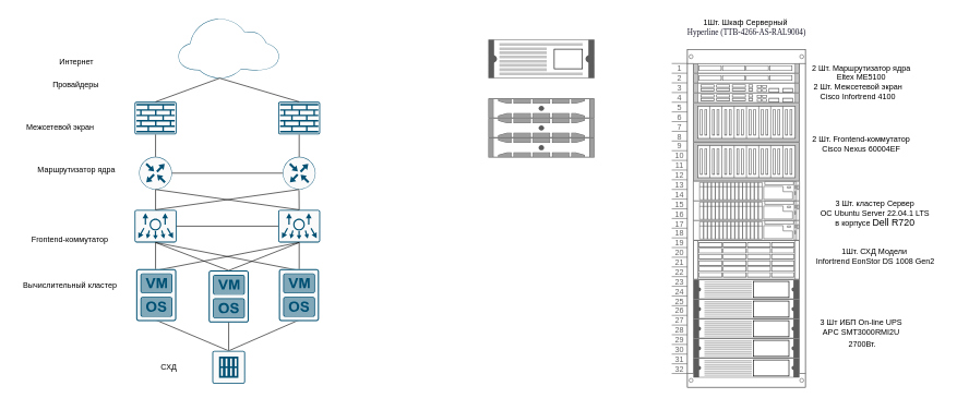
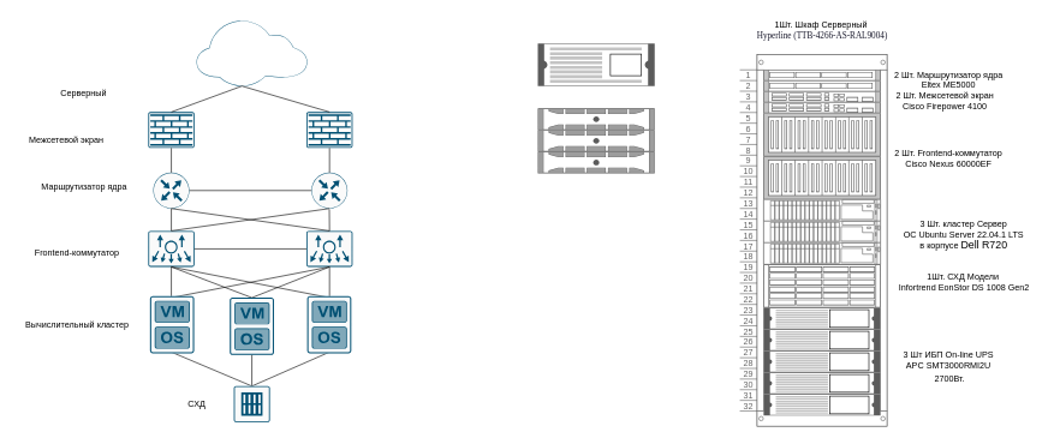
- <mxCell id="33" value="Интернет" style="text;html=1;align=center;verticalAlign=middle;resizable=0;points=[];autosize=1;strokeColor=none;fillColor=none;" parent="1" vertex="1"><mxGeometry x="75.75" y="80" width="80" height="30" as="geometry" /></mxCell>
- <mxCell id="62" value="&lt;p style=&quot;line-height: 50%;&quot;&gt;2 Шт.&amp;nbsp;&lt;span style=&quot;background-color: initial;&quot;&gt;Маршрутизатор ядра&lt;/span&gt;&lt;br&gt;&lt;br&gt;&lt;span&gt;Eltex ME5100&lt;/span&gt;&lt;/p&gt;" style="text;html=1;align=center;verticalAlign=middle;resizable=0;points=[];autosize=1;strokeColor=none;fillColor=none;" parent="1" vertex="1"><mxGeometry x="1229" y="80" width="170" height="60" as="geometry" /></mxCell>
+ <mxCell id="62" value="&lt;p style=&quot;line-height: 50%;&quot;&gt;2 Шт.&amp;nbsp;&lt;span style=&quot;background-color: initial;&quot;&gt;Маршрутизатор ядра&lt;/span&gt;&lt;br&gt;&lt;br&gt;&lt;span&gt;Eltex ME5000&lt;/span&gt;&lt;/p&gt;" style="text;html=1;align=center;verticalAlign=middle;resizable=0;points=[];autosize=1;strokeColor=none;fillColor=none;" parent="1" vertex="1"><mxGeometry x="1229" y="80" width="170" height="60" as="geometry" /></mxCell>
- <mxCell id="64" value="Провайдеры" style="text;html=1;align=center;verticalAlign=middle;resizable=0;points=[];autosize=1;strokeColor=none;fillColor=none;fontSize=12;" parent="1" vertex="1"><mxGeometry x="70" y="115" width="90" height="30" as="geometry" /></mxCell>
+ <mxCell id="64" value="Серверный" style="text;html=1;align=center;verticalAlign=middle;resizable=0;points=[];autosize=1;strokeColor=none;fillColor=none;fontSize=12;" parent="1" vertex="1"><mxGeometry x="70" y="115" width="90" height="30" as="geometry" /></mxCell>
- <mxCell id="63" value="2 Шт. Межсетевой экран&lt;br&gt;Cisco Infortrend 4100" style="text;html=1;align=center;verticalAlign=middle;resizable=0;points=[];autosize=1;strokeColor=none;fillColor=none;" parent="1" vertex="1"><mxGeometry x="1229" y="119" width="160" height="40" as="geometry" /></mxCell>
+ <mxCell id="63" value="2 Шт. Межсетевой экран&lt;br&gt;Cisco Firepower 4100" style="text;html=1;align=center;verticalAlign=middle;resizable=0;points=[];autosize=1;strokeColor=none;fillColor=none;" parent="1" vertex="1"><mxGeometry x="1229" y="119" width="160" height="40" as="geometry" /></mxCell>
- <mxCell id="68" value="2 Шт. Frontend-коммутатор&lt;br&gt;Cisco Nexus 60004EF" style="text;html=1;align=center;verticalAlign=middle;resizable=0;points=[];autosize=1;strokeColor=none;fillColor=none;fontSize=12;" parent="1" vertex="1"><mxGeometry x="1229" y="199" width="170" height="40" as="geometry" /></mxCell>
+ <mxCell id="68" value="2 Шт. Frontend-коммутатор&lt;br&gt;Cisco Nexus 60000EF" style="text;html=1;align=center;verticalAlign=middle;resizable=0;points=[];autosize=1;strokeColor=none;fillColor=none;fontSize=12;" parent="1" vertex="1"><mxGeometry x="1229" y="199" width="170" height="40" as="geometry" /></mxCell>
- <mxCell id="36" value="Frontend-коммутатор" style="text;html=1;align=center;verticalAlign=middle;resizable=0;points=[];autosize=1;strokeColor=none;fillColor=none;" parent="1" vertex="1"><mxGeometry x="35.75" y="350.5" width="140" height="30" as="geometry" /></mxCell>
+ <mxCell id="36" value="Frontend-коммутатор" style="text;html=1;align=center;verticalAlign=middle;resizable=0;points=[];autosize=1;strokeColor=none;fillColor=none;" parent="1" vertex="1"><mxGeometry x="35.75" y="335.5" width="140" height="30" as="geometry" /></mxCell>
- <mxCell id="37" value="Вычислительный кластер" style="text;html=1;align=center;verticalAlign=middle;resizable=0;points=[];autosize=1;strokeColor=none;fillColor=none;" parent="1" vertex="1"><mxGeometry x="20.75" y="420.5" width="170" height="30" as="geometry" /></mxCell>
+ <mxCell id="37" value="Вычислительный кластер" style="text;html=1;align=center;verticalAlign=middle;resizable=0;points=[];autosize=1;strokeColor=none;fillColor=none;" parent="1" vertex="1"><mxGeometry x="20.75" y="435.5" width="170" height="30" as="geometry" /></mxCell>
- <mxCell id="38" value="СХД" style="text;html=1;align=center;verticalAlign=middle;resizable=0;points=[];autosize=1;strokeColor=none;fillColor=none;" parent="1" vertex="1"><mxGeometry x="232" y="545.5" width="50" height="30" as="geometry" /></mxCell>
+ <mxCell id="38" value="СХД" style="text;html=1;align=center;verticalAlign=middle;resizable=0;points=[];autosize=1;strokeColor=none;fillColor=none;" parent="1" vertex="1"><mxGeometry x="247" y="545.5" width="50" height="30" as="geometry" /></mxCell>
